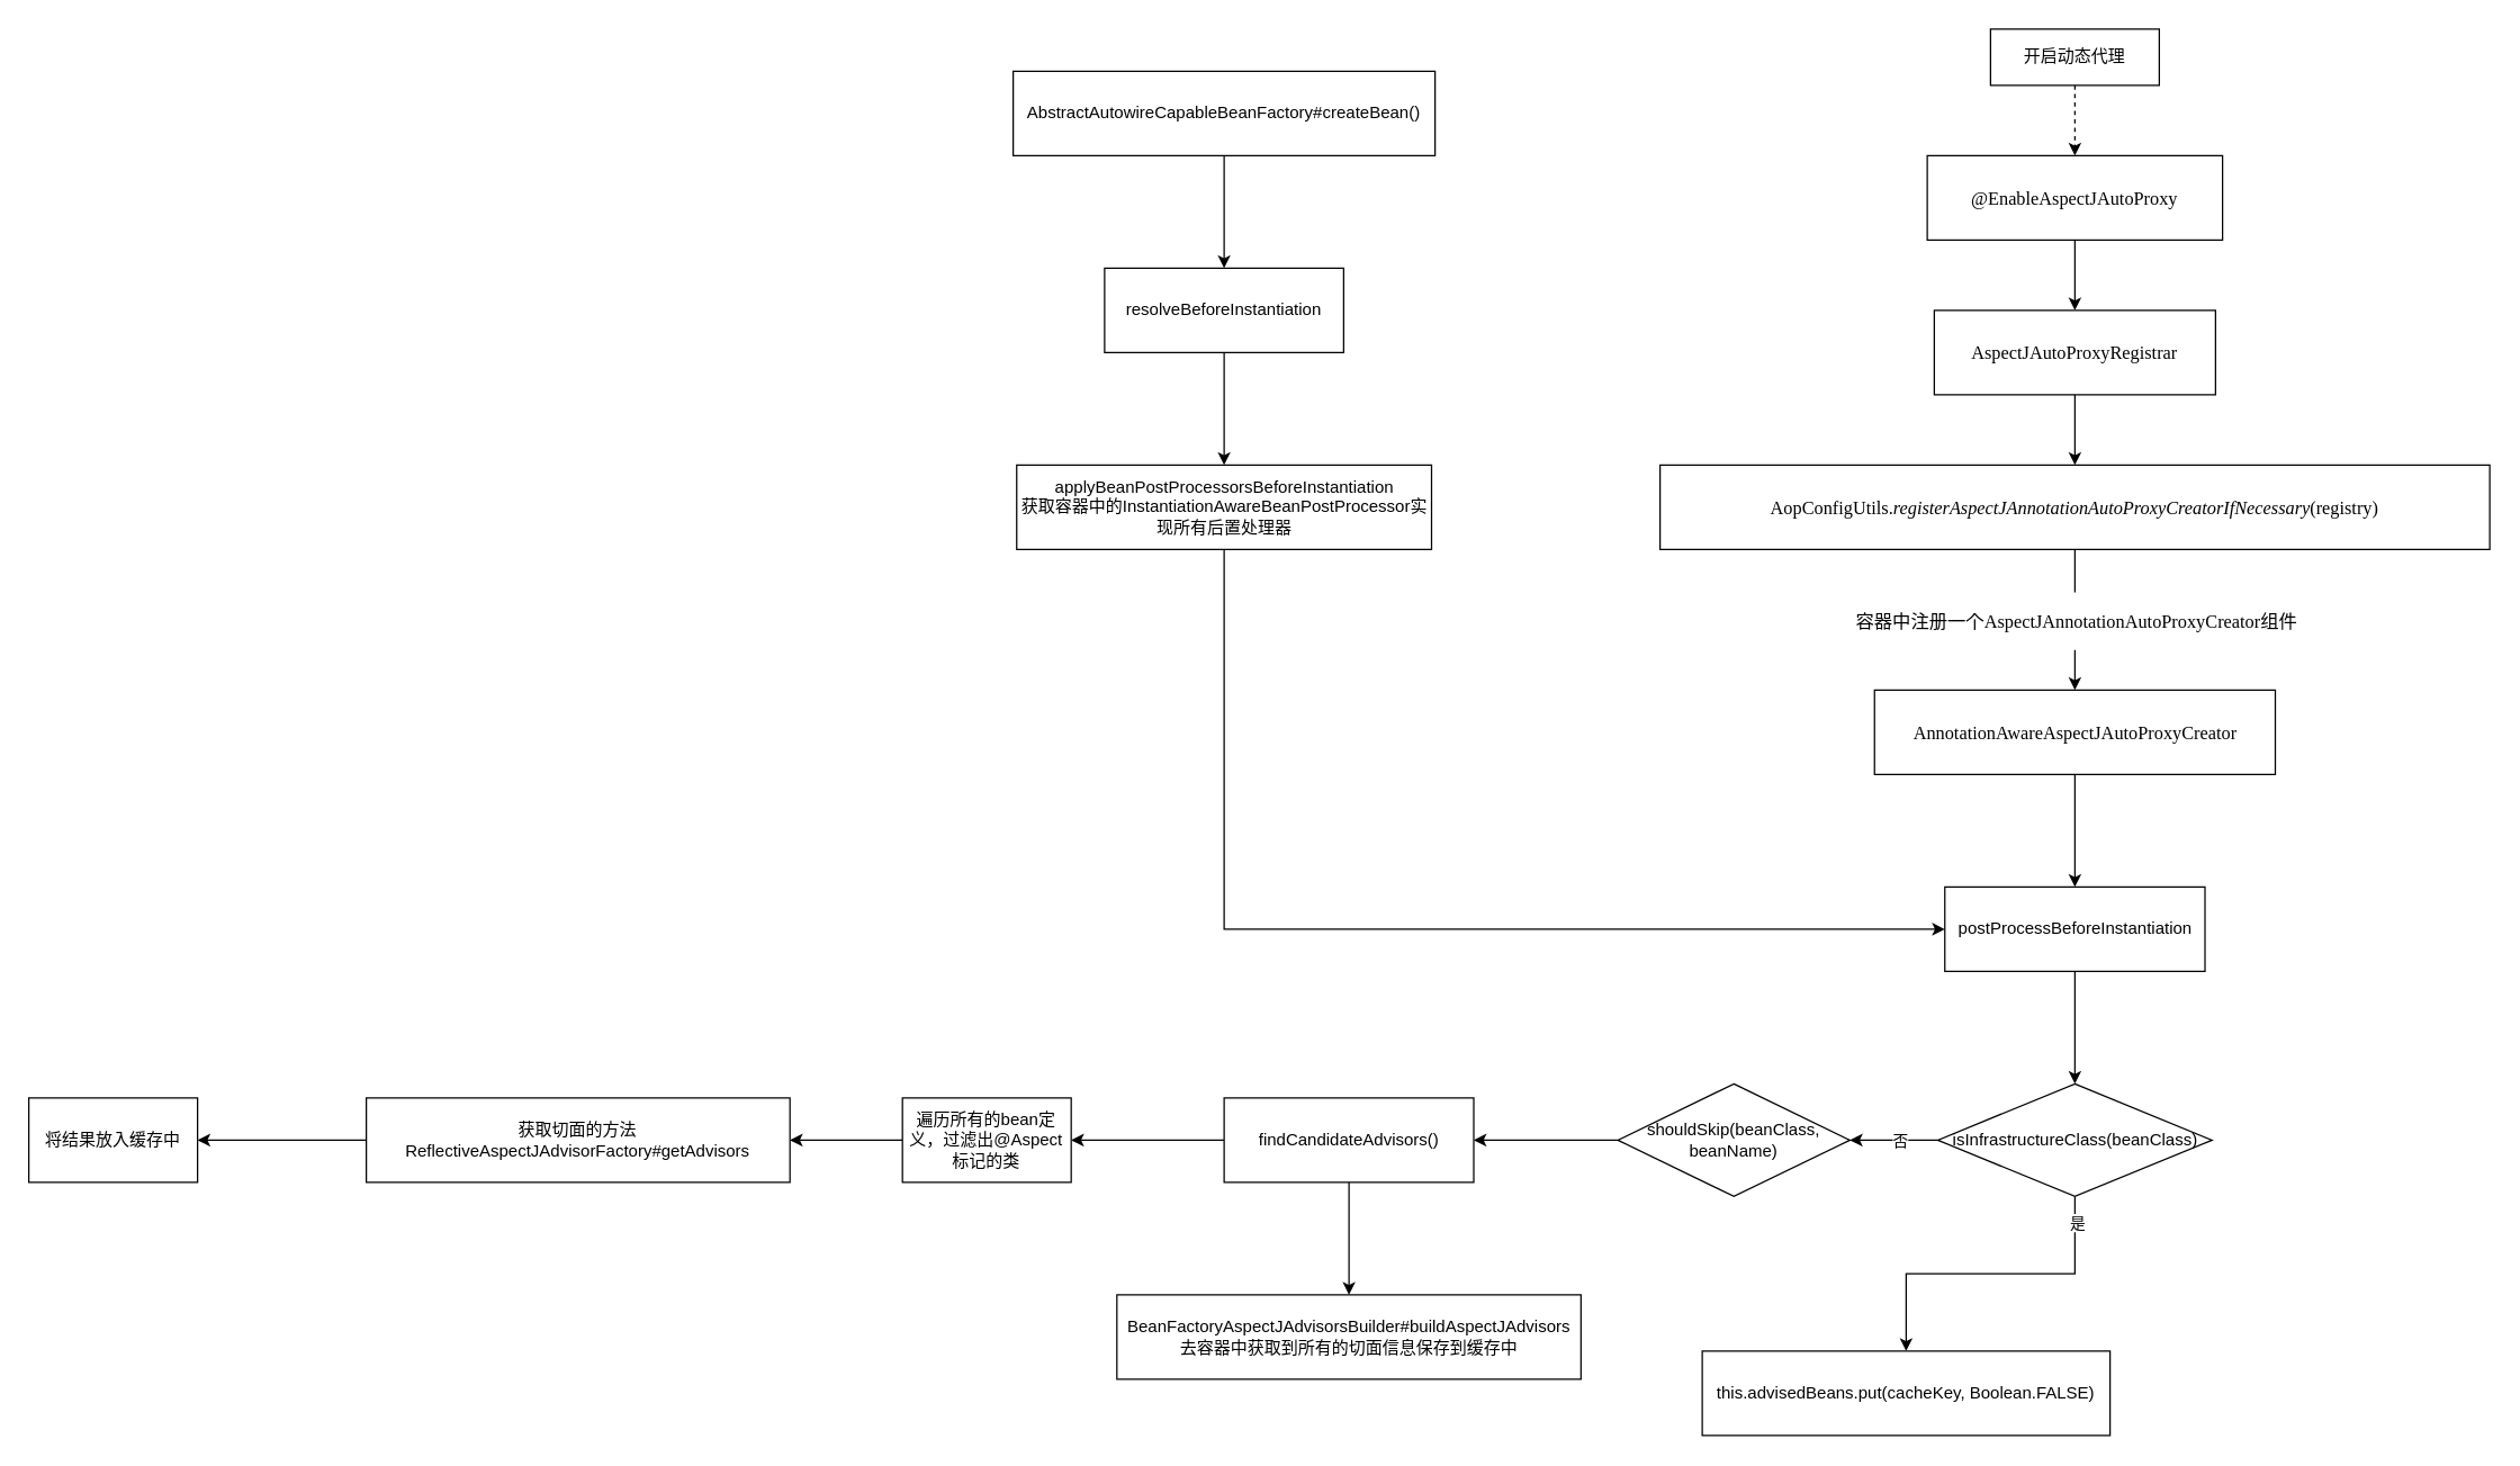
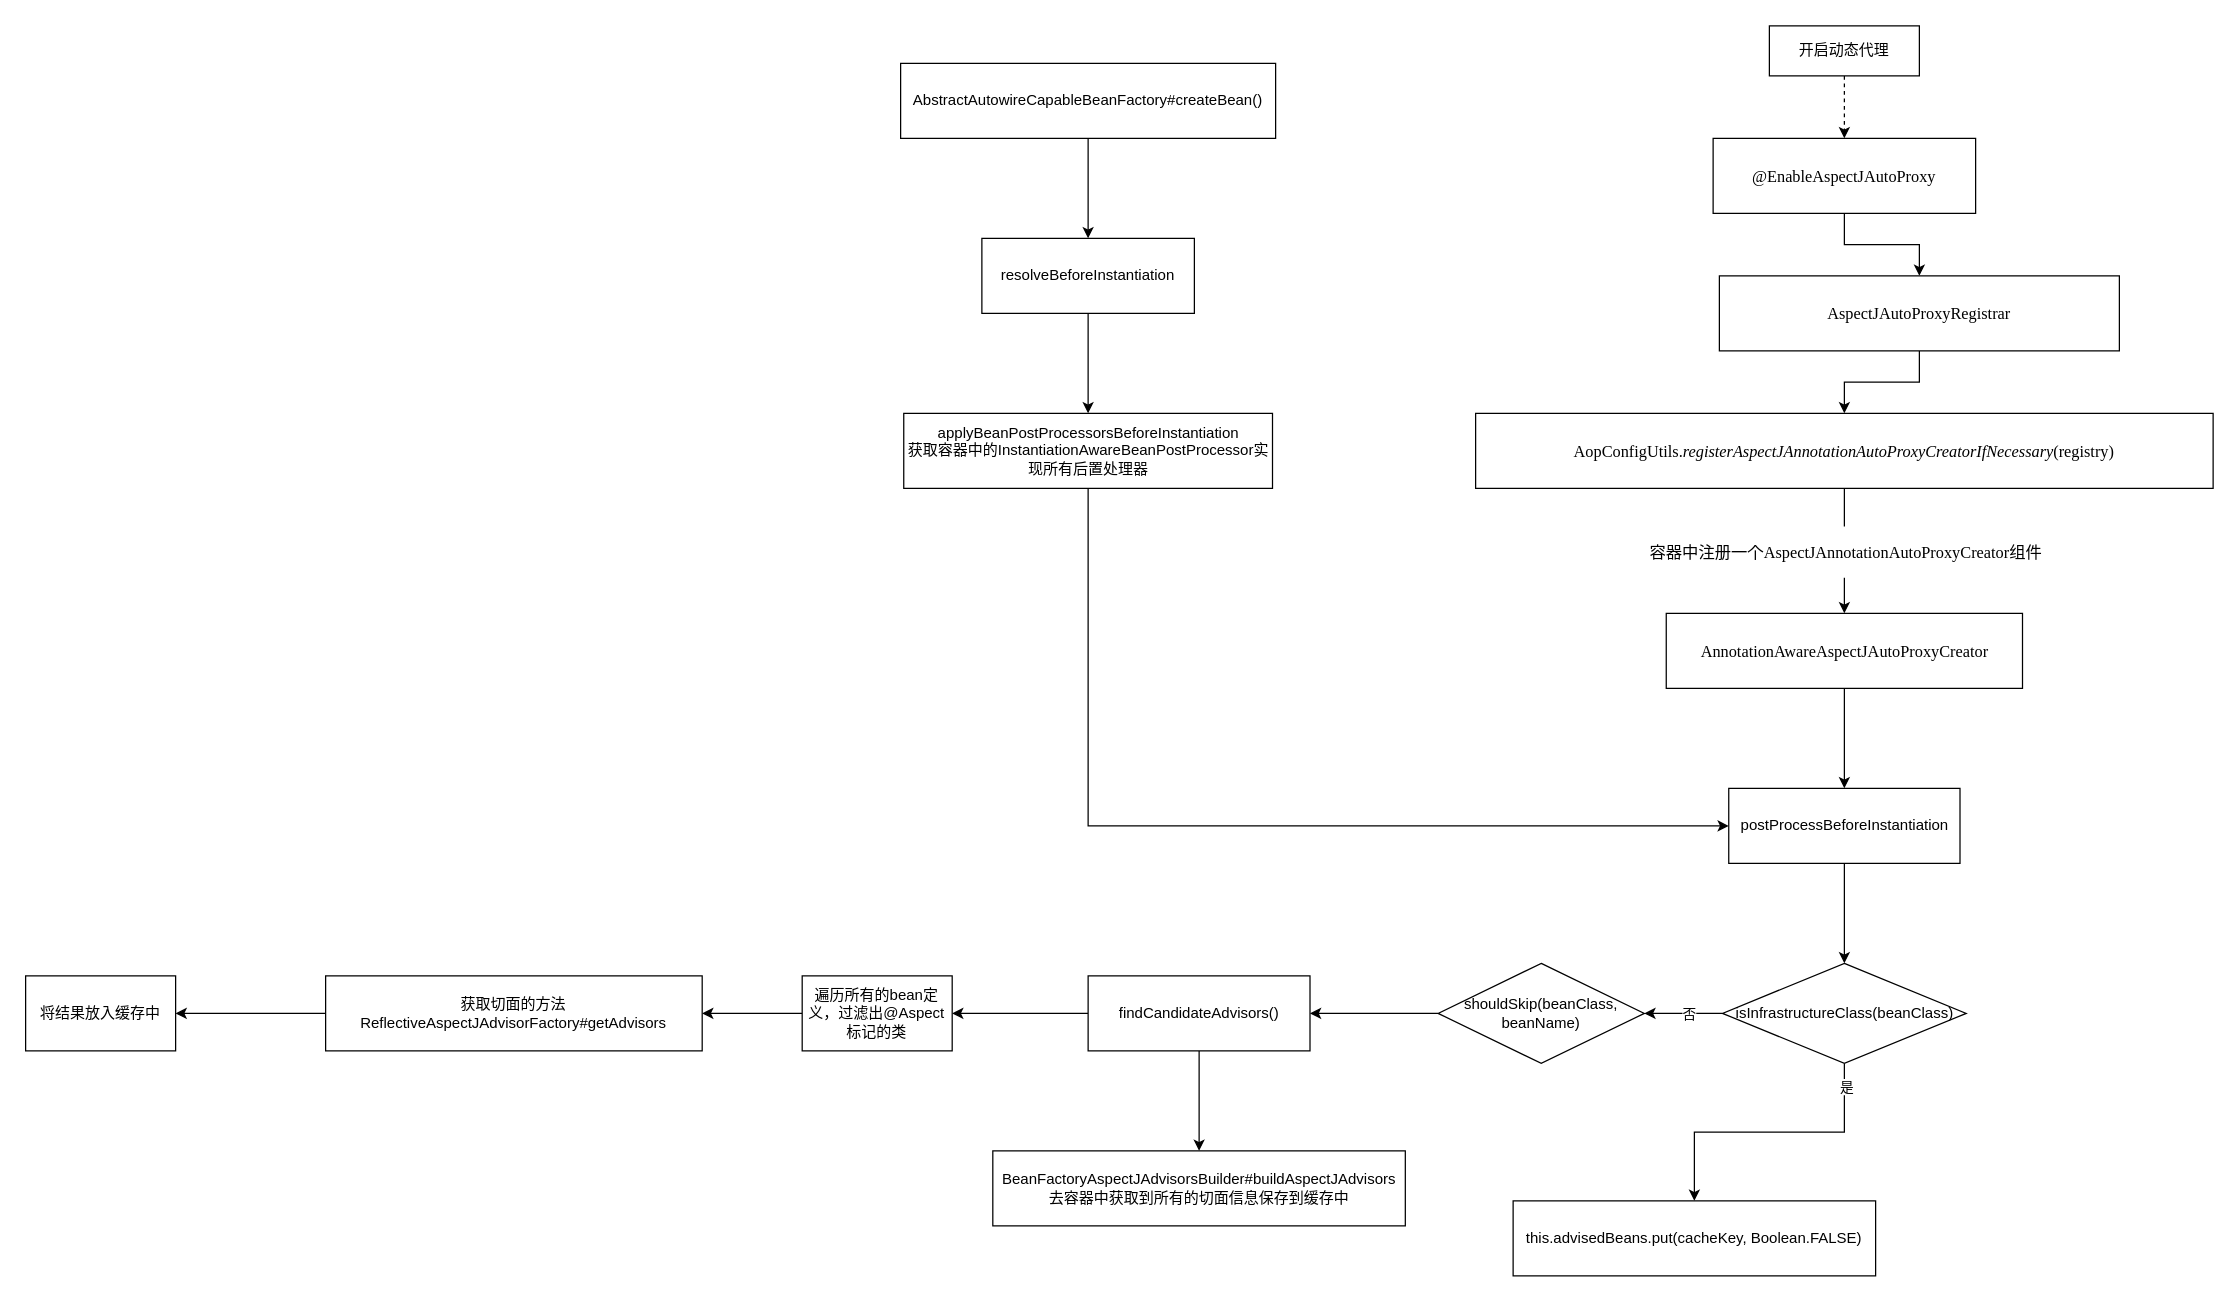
- <mxCell id="7" value="&lt;pre style=&quot;font-family: &amp;#34;consolas&amp;#34; ; font-size: 9.8pt&quot;&gt;&lt;span style=&quot;background-color: rgb(255 , 255 , 255)&quot;&gt;AspectJAutoProxyRegistrar&lt;/span&gt;&lt;/pre&gt;" style="whiteSpace=wrap;html=1;rounded=0;strokeColor=#000000;" parent="1" vertex="1"><mxGeometry x="1375" y="220" width="200" height="60" as="geometry" /></mxCell>
+ <mxCell id="7" value="&lt;pre style=&quot;font-family: &amp;#34;consolas&amp;#34; ; font-size: 9.8pt&quot;&gt;&lt;span style=&quot;background-color: rgb(255 , 255 , 255)&quot;&gt;AspectJAutoProxyRegistrar&lt;/span&gt;&lt;/pre&gt;" style="whiteSpace=wrap;html=1;rounded=0;strokeColor=#000000;" parent="1" vertex="1"><mxGeometry x="1375" y="220" width="320" height="60" as="geometry" /></mxCell>
